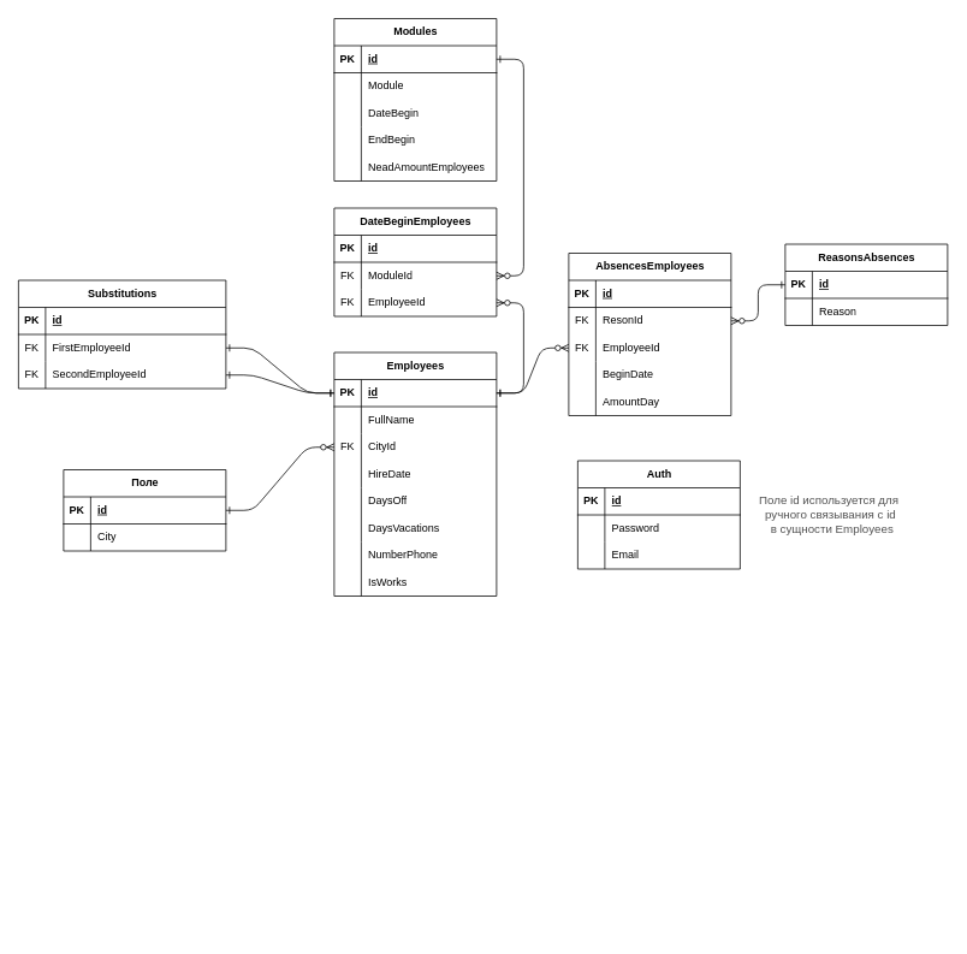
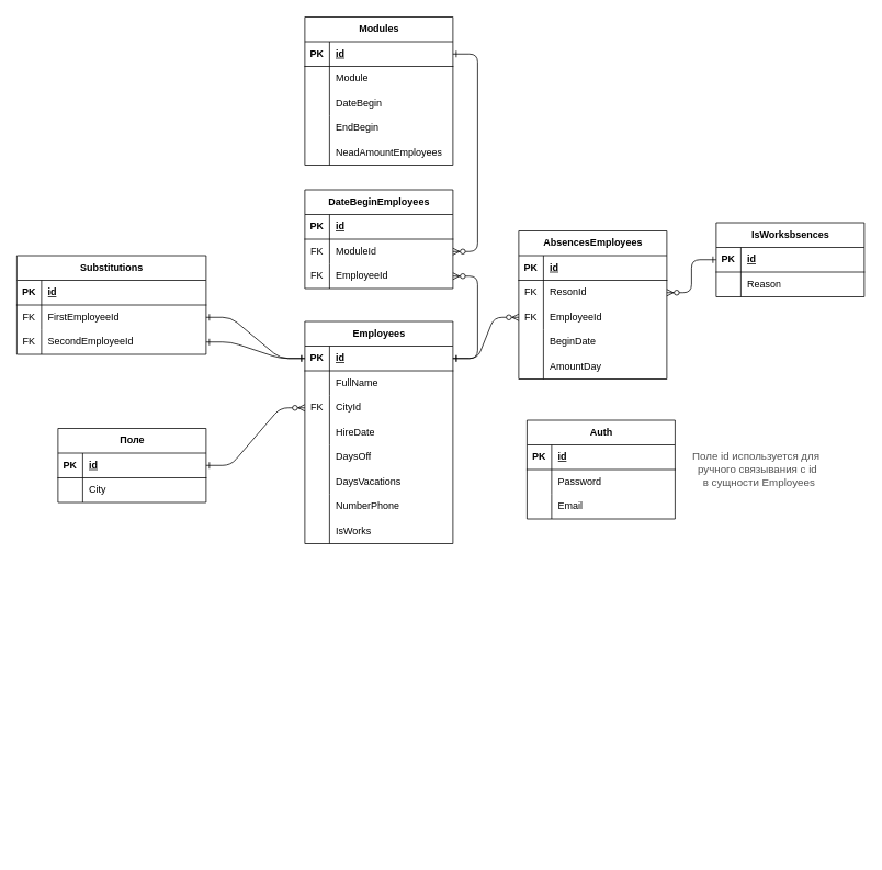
- <mxCell id="35" value="&lt;span style=&quot;white-space: pre-wrap;&quot; data-src-align=&quot;0:7&quot; class=&quot;EzKURWReUAB5oZgtQNkl&quot;&gt;ReasonsA&lt;/span&gt;&lt;span style=&quot;white-space: pre-wrap;&quot; data-src-align=&quot;8:10&quot; class=&quot;EzKURWReUAB5oZgtQNkl&quot;&gt;bsences&lt;/span&gt;&lt;span style=&quot;white-space: pre-wrap;&quot;&gt; &lt;/span&gt;" style="shape=table;startSize=30;container=1;collapsible=1;childLayout=tableLayout;fixedRows=1;rowLines=0;fontStyle=1;align=center;resizeLast=1;html=1;" vertex="1" parent="1"><mxGeometry x="870" y="270" width="180" height="90" as="geometry" /></mxCell>
+ <mxCell id="35" value="&lt;span style=&quot;white-space: pre-wrap;&quot; data-src-align=&quot;0:7&quot; class=&quot;EzKURWReUAB5oZgtQNkl&quot;&gt;IsWorks&lt;/span&gt;&lt;span style=&quot;white-space: pre-wrap;&quot; data-src-align=&quot;8:10&quot; class=&quot;EzKURWReUAB5oZgtQNkl&quot;&gt;bsences&lt;/span&gt;&lt;span style=&quot;white-space: pre-wrap;&quot;&gt; &lt;/span&gt;" style="shape=table;startSize=30;container=1;collapsible=1;childLayout=tableLayout;fixedRows=1;rowLines=0;fontStyle=1;align=center;resizeLast=1;html=1;" vertex="1" parent="1"><mxGeometry x="870" y="270" width="180" height="90" as="geometry" /></mxCell>
